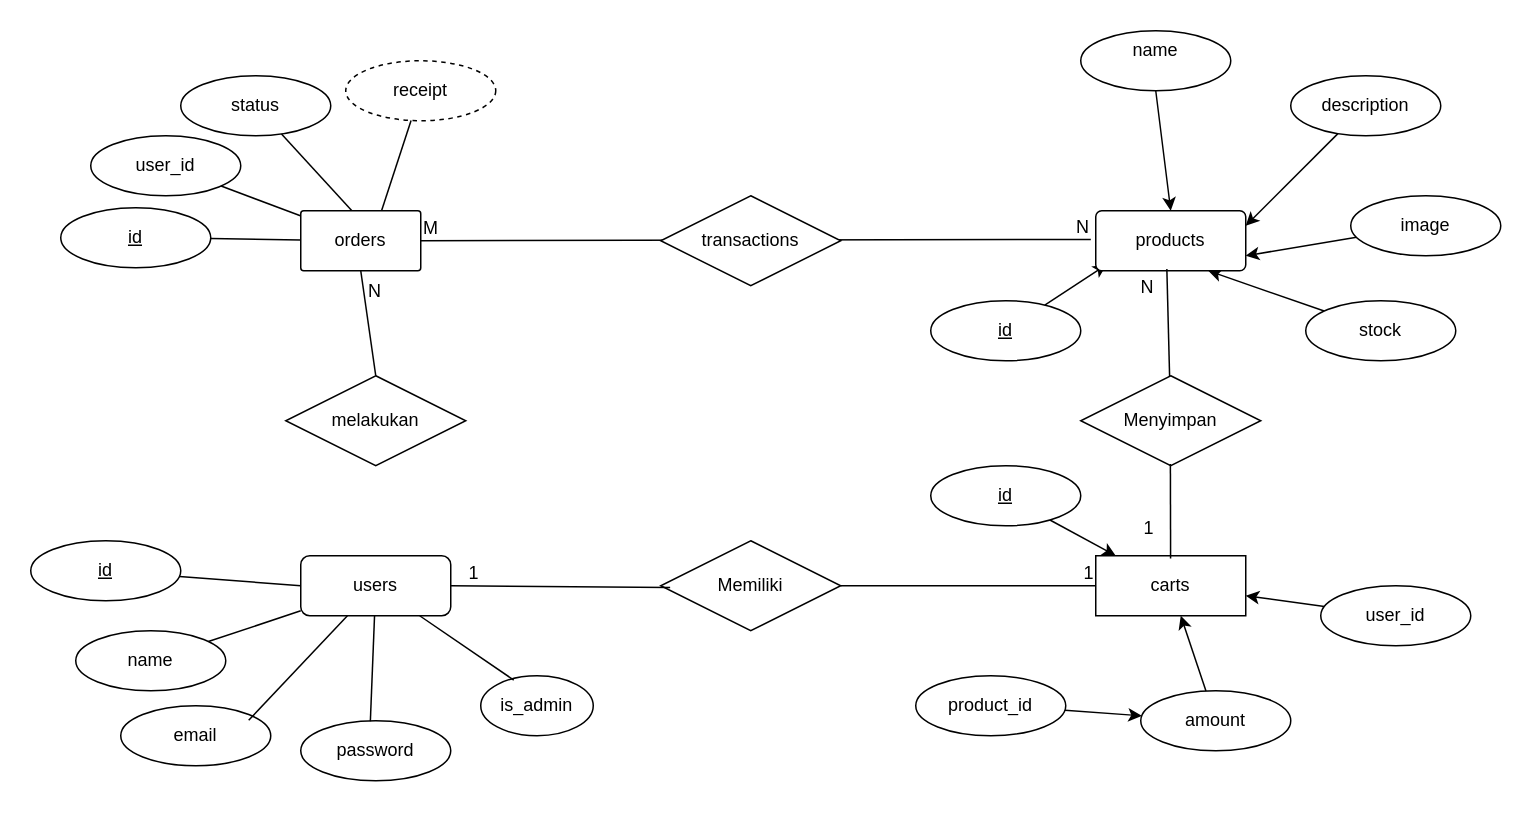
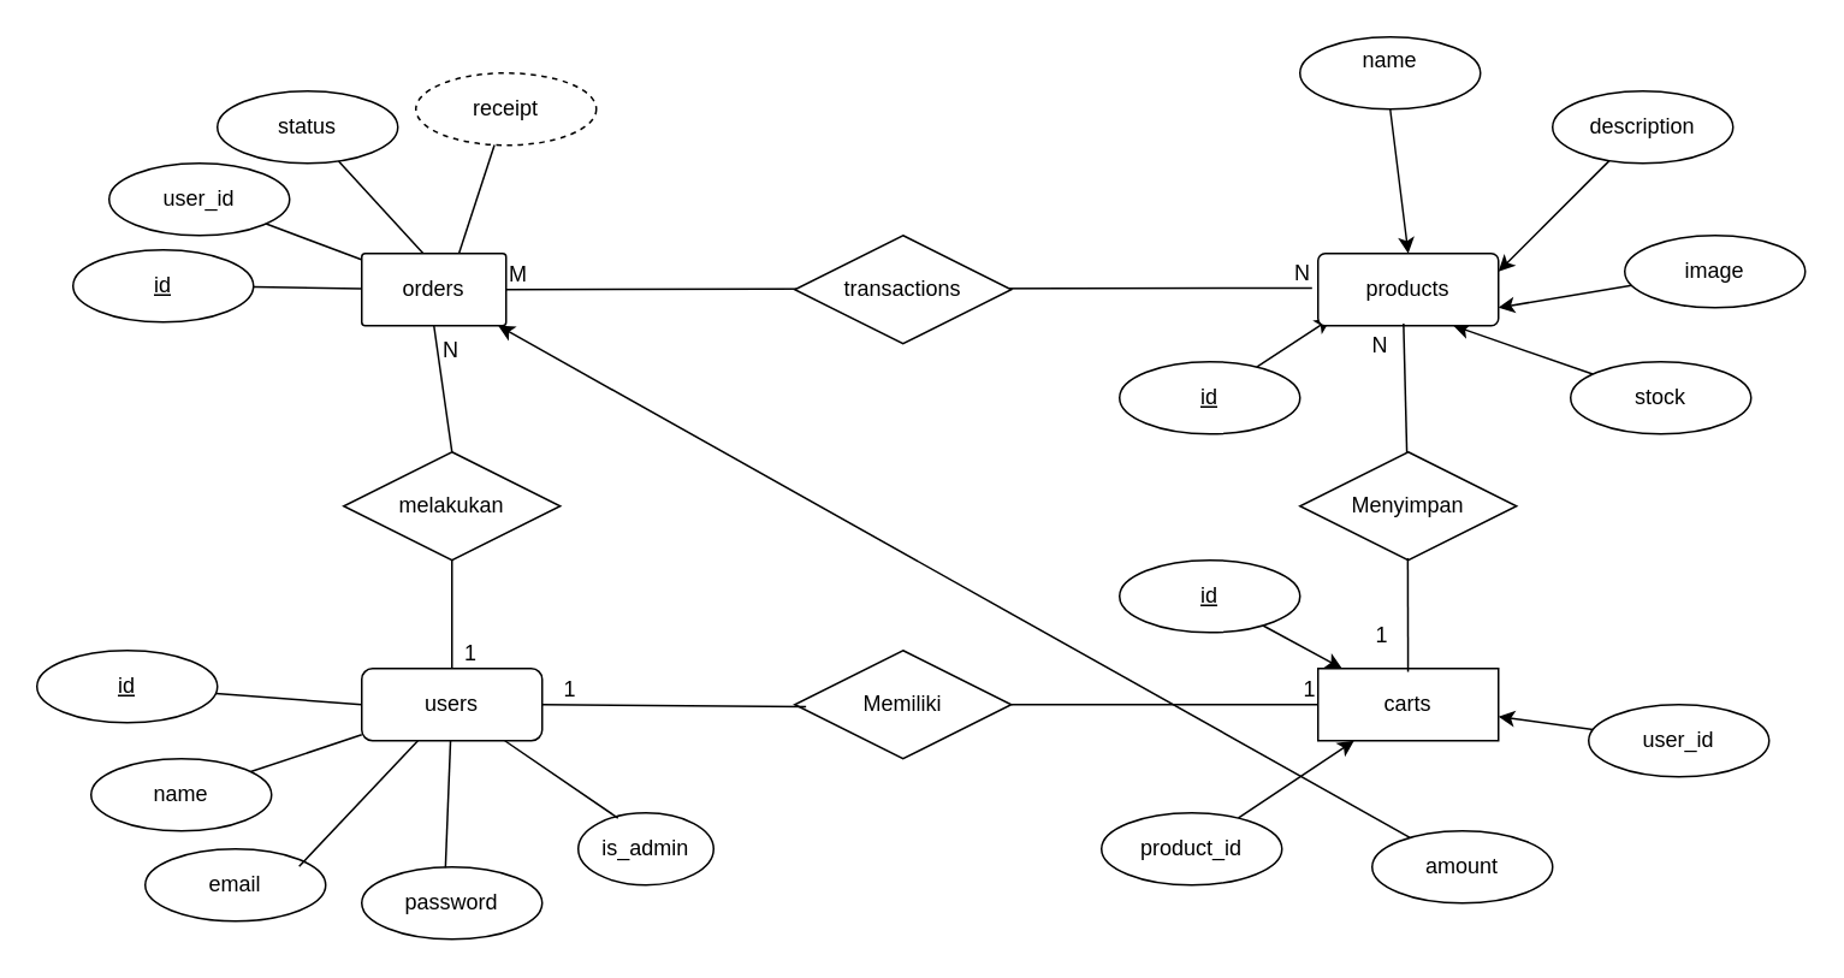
+ <mxCell id="43" value="" style="endArrow=none;html=1;rounded=0;" edge="1" parent="1" source="2" target="5"><mxGeometry relative="1" as="geometry"><mxPoint x="340" y="300" as="sourcePoint" /><mxPoint x="500" y="300" as="targetPoint" /></mxGeometry></mxCell>
+ <mxCell id="44" value="1" style="resizable=0;html=1;whiteSpace=wrap;align=right;verticalAlign=bottom;" connectable="0" vertex="1" parent="43"><mxGeometry x="1" relative="1" as="geometry"><mxPoint x="15" as="offset" /></mxGeometry></mxCell>
- <mxCell id="37" style="rounded=0;orthogonalLoop=1;jettySize=auto;html=1;" edge="1" parent="1" source="38" target="33"><mxGeometry relative="1" as="geometry" /></mxCell>
+ <mxCell id="37" style="rounded=0;orthogonalLoop=1;jettySize=auto;html=1;" edge="1" parent="1" source="38" target="47"><mxGeometry relative="1" as="geometry" /></mxCell>
- <mxCell id="35" style="rounded=0;orthogonalLoop=1;jettySize=auto;html=1;" edge="1" parent="1" source="36" target="38"><mxGeometry relative="1" as="geometry" /></mxCell>
+ <mxCell id="35" style="rounded=0;orthogonalLoop=1;jettySize=auto;html=1;" edge="1" parent="1" source="36" target="33"><mxGeometry relative="1" as="geometry" /></mxCell>
